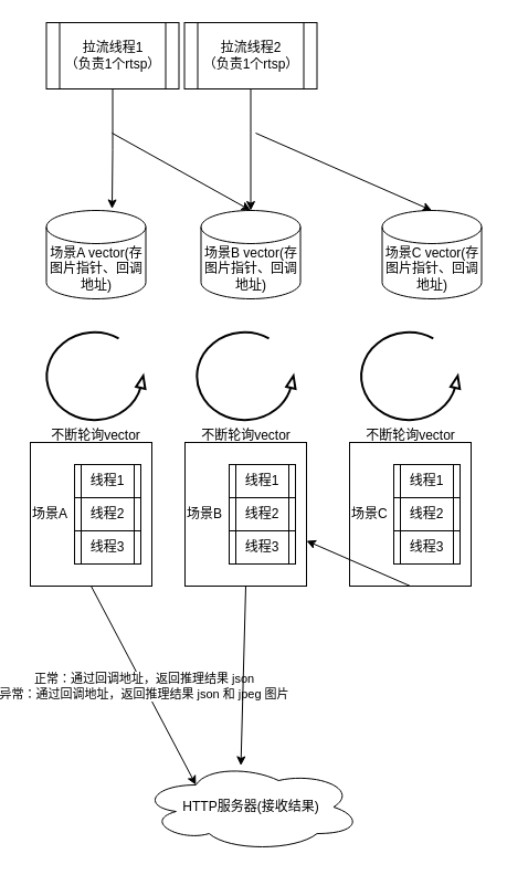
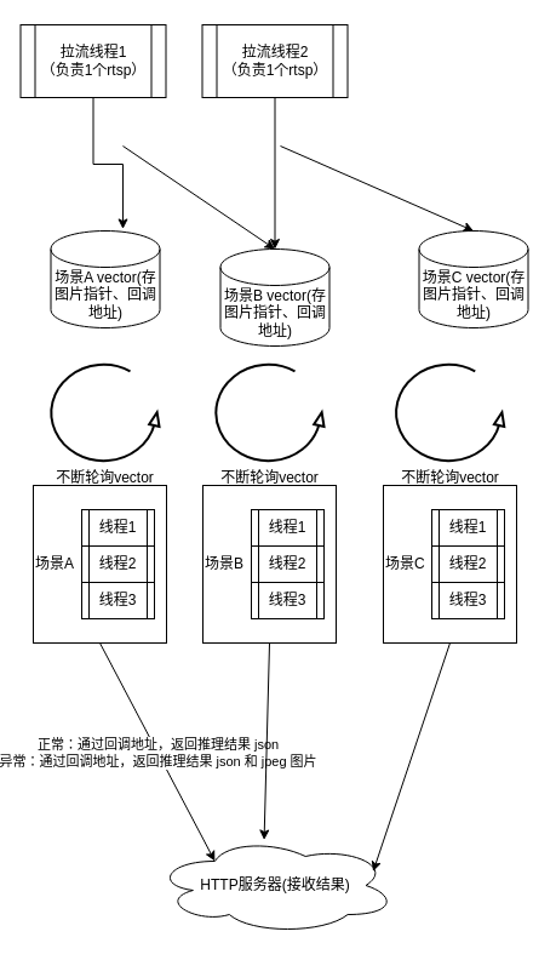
- <mxCell id="3" value="拉流线程1&lt;br&gt;（负责1个rtsp）" style="shape=process;whiteSpace=wrap;html=1;backgroundOutline=1;" vertex="1" parent="1"><mxGeometry x="34.5" y="20" width="120" height="60" as="geometry" /></mxCell>
+ <mxCell id="3" value="拉流线程1&lt;br&gt;（负责1个rtsp）" style="shape=process;whiteSpace=wrap;html=1;backgroundOutline=1;" vertex="1" parent="1"><mxGeometry x="9.5" y="20" width="120" height="60" as="geometry" /></mxCell>
- <mxCell id="16" value="场景B vector(存图片指针、回调地址)" style="shape=cylinder3;whiteSpace=wrap;html=1;boundedLbl=1;backgroundOutline=1;size=15;" vertex="1" parent="1"><mxGeometry x="174.5" y="190" width="90" height="80" as="geometry" /></mxCell>
+ <mxCell id="16" value="场景B vector(存图片指针、回调地址)" style="shape=cylinder3;whiteSpace=wrap;html=1;boundedLbl=1;backgroundOutline=1;size=15;" vertex="1" parent="1"><mxGeometry x="174.5" y="205" width="90" height="80" as="geometry" /></mxCell>
- <mxCell id="27" value="" style="endArrow=classic;html=1;rounded=0;exitX=0.5;exitY=1;exitDx=0;exitDy=0;" edge="1" parent="1" source="15" target="11"><mxGeometry width="50" height="50" relative="1" as="geometry"><mxPoint x="199.5" y="450" as="sourcePoint" /><mxPoint x="249.5" y="400" as="targetPoint" /></mxGeometry></mxCell>
+ <mxCell id="27" value="" style="endArrow=classic;html=1;rounded=0;entryX=0.905;entryY=0.356;entryDx=0;entryDy=0;entryPerimeter=0;exitX=0.5;exitY=1;exitDx=0;exitDy=0;" edge="1" parent="1" source="15" target="23"><mxGeometry width="50" height="50" relative="1" as="geometry"><mxPoint x="199.5" y="450" as="sourcePoint" /><mxPoint x="249.5" y="400" as="targetPoint" /></mxGeometry></mxCell>
